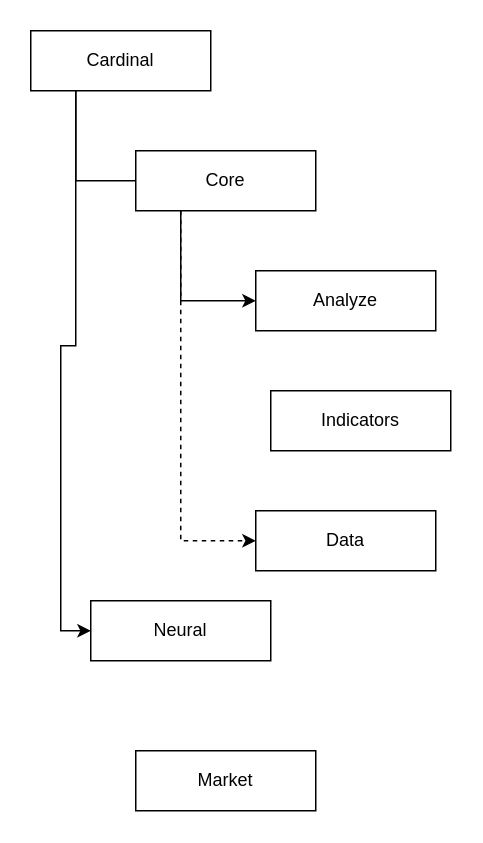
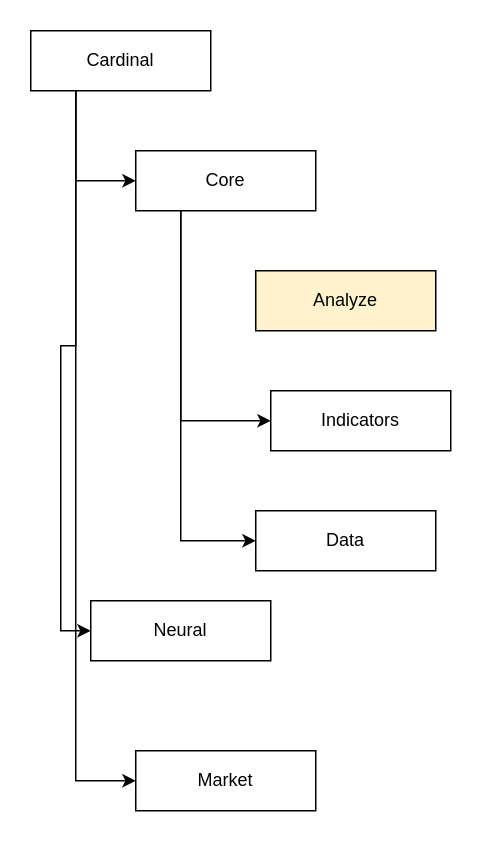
- <mxCell id="2" style="edgeStyle=orthogonalEdgeStyle;rounded=0;orthogonalLoop=1;jettySize=auto;html=1;exitX=0.25;exitY=1;exitDx=0;exitDy=0;entryX=0;entryY=0.5;entryDx=0;entryDy=0;endArrow=none;" edge="1" parent="1" source="5" target="9"><mxGeometry relative="1" as="geometry" /></mxCell>
+ <mxCell id="2" style="edgeStyle=orthogonalEdgeStyle;rounded=0;orthogonalLoop=1;jettySize=auto;html=1;exitX=0.25;exitY=1;exitDx=0;exitDy=0;entryX=0;entryY=0.5;entryDx=0;entryDy=0;" edge="1" parent="1" source="5" target="9"><mxGeometry relative="1" as="geometry" /></mxCell>
- <mxCell id="8" style="edgeStyle=orthogonalEdgeStyle;rounded=0;orthogonalLoop=1;jettySize=auto;html=1;exitX=0.25;exitY=1;exitDx=0;exitDy=0;entryX=0;entryY=0.5;entryDx=0;entryDy=0;" edge="1" parent="1" source="9" target="14"><mxGeometry relative="1" as="geometry" /></mxCell>
- <mxCell id="14" value="Analyze" style="rounded=0;whiteSpace=wrap;html=1;" vertex="1" parent="1"><mxGeometry x="170" y="180" width="120" height="40" as="geometry" /></mxCell>
+ <mxCell id="14" value="Analyze" style="rounded=0;whiteSpace=wrap;html=1;fillColor=#fff2cc;" vertex="1" parent="1"><mxGeometry x="170" y="180" width="120" height="40" as="geometry" /></mxCell>
+ <mxCell id="6" style="edgeStyle=orthogonalEdgeStyle;rounded=0;orthogonalLoop=1;jettySize=auto;html=1;exitX=0.25;exitY=1;exitDx=0;exitDy=0;" edge="1" parent="1" source="9" target="11"><mxGeometry relative="1" as="geometry"><Array as="points"><mxPoint x="120" y="280" /></Array></mxGeometry></mxCell>
- <mxCell id="7" style="edgeStyle=orthogonalEdgeStyle;rounded=0;orthogonalLoop=1;jettySize=auto;html=1;exitX=0.25;exitY=1;exitDx=0;exitDy=0;entryX=0;entryY=0.5;entryDx=0;entryDy=0;dashed=1;" edge="1" parent="1" source="9" target="10"><mxGeometry relative="1" as="geometry" /></mxCell>
+ <mxCell id="7" style="edgeStyle=orthogonalEdgeStyle;rounded=0;orthogonalLoop=1;jettySize=auto;html=1;exitX=0.25;exitY=1;exitDx=0;exitDy=0;entryX=0;entryY=0.5;entryDx=0;entryDy=0;" edge="1" parent="1" source="9" target="10"><mxGeometry relative="1" as="geometry" /></mxCell>
+ <mxCell id="4" style="edgeStyle=orthogonalEdgeStyle;rounded=0;orthogonalLoop=1;jettySize=auto;html=1;exitX=0.25;exitY=1;exitDx=0;exitDy=0;entryX=0;entryY=0.5;entryDx=0;entryDy=0;" edge="1" parent="1" source="5" target="13"><mxGeometry relative="1" as="geometry" /></mxCell>
